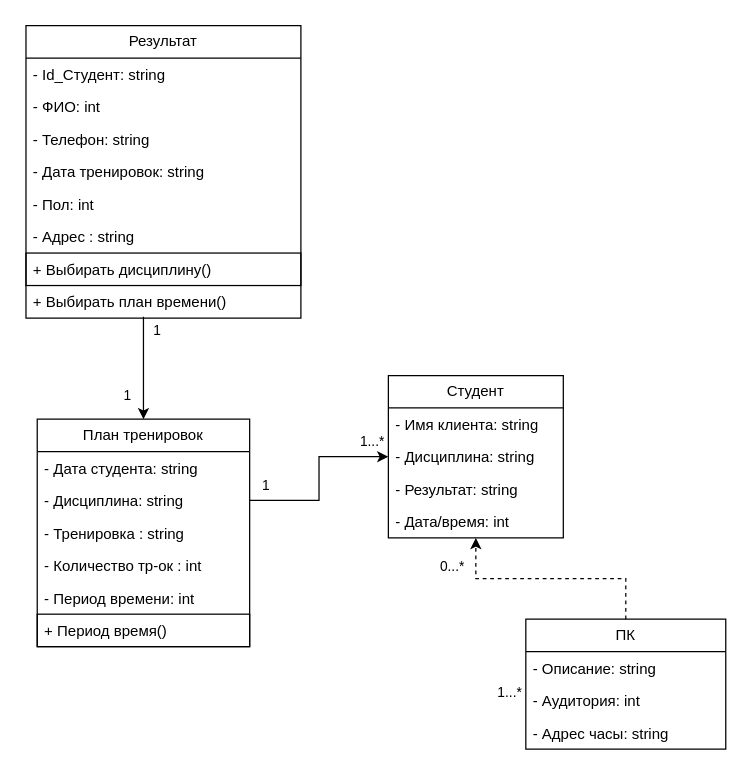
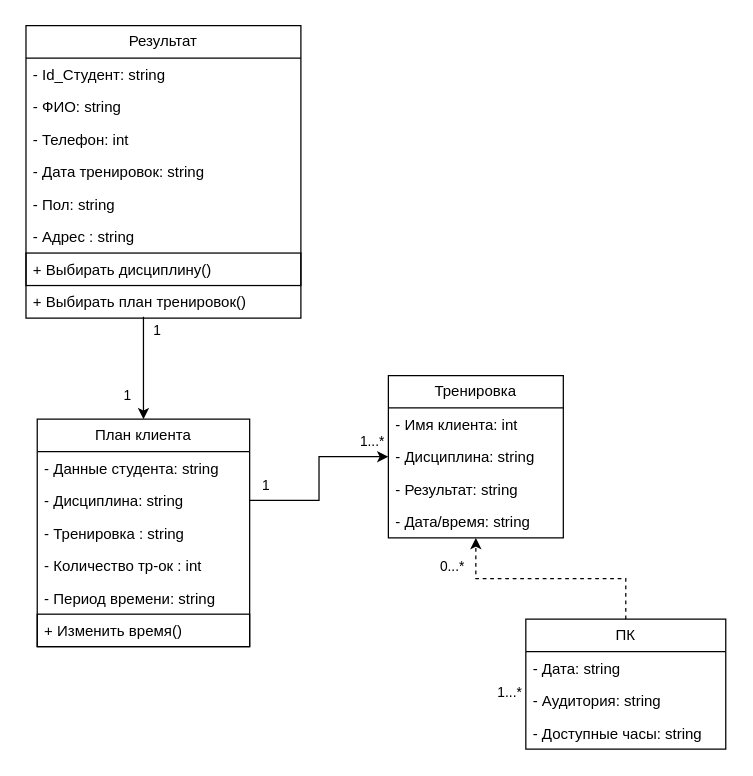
- <mxCell id="7" value="- ФИО: int" style="text;strokeColor=none;fillColor=none;align=left;verticalAlign=top;spacingLeft=4;spacingRight=4;overflow=hidden;rotatable=0;points=[[0,0.5],[1,0.5]];portConstraint=eastwest;whiteSpace=wrap;html=1;" vertex="1" parent="5"><mxGeometry y="52" width="220" height="26" as="geometry" /></mxCell>
+ <mxCell id="7" value="- ФИО: string" style="text;strokeColor=none;fillColor=none;align=left;verticalAlign=top;spacingLeft=4;spacingRight=4;overflow=hidden;rotatable=0;points=[[0,0.5],[1,0.5]];portConstraint=eastwest;whiteSpace=wrap;html=1;" vertex="1" parent="5"><mxGeometry y="52" width="220" height="26" as="geometry" /></mxCell>
- <mxCell id="8" value="- Телефон: string&lt;span style=&quot;white-space: pre;&quot;&gt;&#09;&lt;/span&gt;&lt;span style=&quot;white-space: pre;&quot;&gt;&#09;&lt;/span&gt;&lt;span style=&quot;white-space: pre;&quot;&gt;&#09;&lt;/span&gt;" style="text;strokeColor=none;fillColor=none;align=left;verticalAlign=top;spacingLeft=4;spacingRight=4;overflow=hidden;rotatable=0;points=[[0,0.5],[1,0.5]];portConstraint=eastwest;whiteSpace=wrap;html=1;" vertex="1" parent="5"><mxGeometry y="78" width="220" height="26" as="geometry" /></mxCell>
+ <mxCell id="8" value="- Телефон: int&lt;span style=&quot;white-space: pre;&quot;&gt;&#09;&lt;/span&gt;&lt;span style=&quot;white-space: pre;&quot;&gt;&#09;&lt;/span&gt;&lt;span style=&quot;white-space: pre;&quot;&gt;&#09;&lt;/span&gt;" style="text;strokeColor=none;fillColor=none;align=left;verticalAlign=top;spacingLeft=4;spacingRight=4;overflow=hidden;rotatable=0;points=[[0,0.5],[1,0.5]];portConstraint=eastwest;whiteSpace=wrap;html=1;" vertex="1" parent="5"><mxGeometry y="78" width="220" height="26" as="geometry" /></mxCell>
- <mxCell id="10" value="- Пол: int" style="text;strokeColor=none;fillColor=none;align=left;verticalAlign=top;spacingLeft=4;spacingRight=4;overflow=hidden;rotatable=0;points=[[0,0.5],[1,0.5]];portConstraint=eastwest;whiteSpace=wrap;html=1;" vertex="1" parent="5"><mxGeometry y="130" width="220" height="26" as="geometry" /></mxCell>
+ <mxCell id="10" value="- Пол: string" style="text;strokeColor=none;fillColor=none;align=left;verticalAlign=top;spacingLeft=4;spacingRight=4;overflow=hidden;rotatable=0;points=[[0,0.5],[1,0.5]];portConstraint=eastwest;whiteSpace=wrap;html=1;" vertex="1" parent="5"><mxGeometry y="130" width="220" height="26" as="geometry" /></mxCell>
- <mxCell id="13" value="+ Выбирать план времени()" style="text;strokeColor=none;fillColor=none;align=left;verticalAlign=top;spacingLeft=4;spacingRight=4;overflow=hidden;rotatable=0;points=[[0,0.5],[1,0.5]];portConstraint=eastwest;whiteSpace=wrap;html=1;" vertex="1" parent="5"><mxGeometry y="208" width="220" height="26" as="geometry" /></mxCell>
+ <mxCell id="13" value="+ Выбирать план тренировок()" style="text;strokeColor=none;fillColor=none;align=left;verticalAlign=top;spacingLeft=4;spacingRight=4;overflow=hidden;rotatable=0;points=[[0,0.5],[1,0.5]];portConstraint=eastwest;whiteSpace=wrap;html=1;" vertex="1" parent="5"><mxGeometry y="208" width="220" height="26" as="geometry" /></mxCell>
- <mxCell id="14" value="Студент" style="swimlane;fontStyle=0;childLayout=stackLayout;horizontal=1;startSize=26;fillColor=none;horizontalStack=0;resizeParent=1;resizeParentMax=0;resizeLast=0;collapsible=1;marginBottom=0;whiteSpace=wrap;html=1;" vertex="1" parent="1"><mxGeometry x="310" y="300" width="140" height="130" as="geometry" /></mxCell>
+ <mxCell id="14" value="Тренировка" style="swimlane;fontStyle=0;childLayout=stackLayout;horizontal=1;startSize=26;fillColor=none;horizontalStack=0;resizeParent=1;resizeParentMax=0;resizeLast=0;collapsible=1;marginBottom=0;whiteSpace=wrap;html=1;" vertex="1" parent="1"><mxGeometry x="310" y="300" width="140" height="130" as="geometry" /></mxCell>
- <mxCell id="15" value="- Имя клиента: string" style="text;strokeColor=none;fillColor=none;align=left;verticalAlign=top;spacingLeft=4;spacingRight=4;overflow=hidden;rotatable=0;points=[[0,0.5],[1,0.5]];portConstraint=eastwest;whiteSpace=wrap;html=1;" vertex="1" parent="14"><mxGeometry y="26" width="140" height="26" as="geometry" /></mxCell>
+ <mxCell id="15" value="- Имя клиента: int" style="text;strokeColor=none;fillColor=none;align=left;verticalAlign=top;spacingLeft=4;spacingRight=4;overflow=hidden;rotatable=0;points=[[0,0.5],[1,0.5]];portConstraint=eastwest;whiteSpace=wrap;html=1;" vertex="1" parent="14"><mxGeometry y="26" width="140" height="26" as="geometry" /></mxCell>
- <mxCell id="19" value="План тренировок" style="swimlane;fontStyle=0;childLayout=stackLayout;horizontal=1;startSize=26;fillColor=none;horizontalStack=0;resizeParent=1;resizeParentMax=0;resizeLast=0;collapsible=1;marginBottom=0;whiteSpace=wrap;html=1;" vertex="1" parent="1"><mxGeometry x="29" y="335" width="170" height="182" as="geometry" /></mxCell>
+ <mxCell id="19" value="План клиента" style="swimlane;fontStyle=0;childLayout=stackLayout;horizontal=1;startSize=26;fillColor=none;horizontalStack=0;resizeParent=1;resizeParentMax=0;resizeLast=0;collapsible=1;marginBottom=0;whiteSpace=wrap;html=1;" vertex="1" parent="1"><mxGeometry x="29" y="335" width="170" height="182" as="geometry" /></mxCell>
- <mxCell id="20" value="- Дата студента: string" style="text;strokeColor=none;fillColor=none;align=left;verticalAlign=top;spacingLeft=4;spacingRight=4;overflow=hidden;rotatable=0;points=[[0,0.5],[1,0.5]];portConstraint=eastwest;whiteSpace=wrap;html=1;" vertex="1" parent="19"><mxGeometry y="26" width="170" height="26" as="geometry" /></mxCell>
+ <mxCell id="20" value="- Данные студента: string" style="text;strokeColor=none;fillColor=none;align=left;verticalAlign=top;spacingLeft=4;spacingRight=4;overflow=hidden;rotatable=0;points=[[0,0.5],[1,0.5]];portConstraint=eastwest;whiteSpace=wrap;html=1;" vertex="1" parent="19"><mxGeometry y="26" width="170" height="26" as="geometry" /></mxCell>
- <mxCell id="18" value="- Дата/время: int" style="text;strokeColor=none;fillColor=none;align=left;verticalAlign=top;spacingLeft=4;spacingRight=4;overflow=hidden;rotatable=0;points=[[0,0.5],[1,0.5]];portConstraint=eastwest;whiteSpace=wrap;html=1;" vertex="1" parent="14"><mxGeometry y="104" width="140" height="26" as="geometry" /></mxCell>
+ <mxCell id="18" value="- Дата/время: string" style="text;strokeColor=none;fillColor=none;align=left;verticalAlign=top;spacingLeft=4;spacingRight=4;overflow=hidden;rotatable=0;points=[[0,0.5],[1,0.5]];portConstraint=eastwest;whiteSpace=wrap;html=1;" vertex="1" parent="14"><mxGeometry y="104" width="140" height="26" as="geometry" /></mxCell>
- <mxCell id="24" value="- Период времени: int" style="text;strokeColor=none;fillColor=none;align=left;verticalAlign=top;spacingLeft=4;spacingRight=4;overflow=hidden;rotatable=0;points=[[0,0.5],[1,0.5]];portConstraint=eastwest;whiteSpace=wrap;html=1;" vertex="1" parent="19"><mxGeometry y="130" width="170" height="26" as="geometry" /></mxCell>
+ <mxCell id="24" value="- Период времени: string" style="text;strokeColor=none;fillColor=none;align=left;verticalAlign=top;spacingLeft=4;spacingRight=4;overflow=hidden;rotatable=0;points=[[0,0.5],[1,0.5]];portConstraint=eastwest;whiteSpace=wrap;html=1;" vertex="1" parent="19"><mxGeometry y="130" width="170" height="26" as="geometry" /></mxCell>
- <mxCell id="25" value="&lt;div&gt;+ Период время()&lt;/div&gt;" style="text;strokeColor=default;fillColor=none;align=left;verticalAlign=top;spacingLeft=4;spacingRight=4;overflow=hidden;rotatable=0;points=[[0,0.5],[1,0.5]];portConstraint=eastwest;whiteSpace=wrap;html=1;" vertex="1" parent="19"><mxGeometry y="156" width="170" height="26" as="geometry" /></mxCell>
+ <mxCell id="25" value="&lt;div&gt;+ Изменить время()&lt;/div&gt;" style="text;strokeColor=default;fillColor=none;align=left;verticalAlign=top;spacingLeft=4;spacingRight=4;overflow=hidden;rotatable=0;points=[[0,0.5],[1,0.5]];portConstraint=eastwest;whiteSpace=wrap;html=1;" vertex="1" parent="19"><mxGeometry y="156" width="170" height="26" as="geometry" /></mxCell>
- <mxCell id="32" value="- Описание: string" style="text;strokeColor=none;fillColor=none;align=left;verticalAlign=top;spacingLeft=4;spacingRight=4;overflow=hidden;rotatable=0;points=[[0,0.5],[1,0.5]];portConstraint=eastwest;whiteSpace=wrap;html=1;" vertex="1" parent="31"><mxGeometry y="26" width="160" height="26" as="geometry" /></mxCell>
+ <mxCell id="32" value="- Дата: string" style="text;strokeColor=none;fillColor=none;align=left;verticalAlign=top;spacingLeft=4;spacingRight=4;overflow=hidden;rotatable=0;points=[[0,0.5],[1,0.5]];portConstraint=eastwest;whiteSpace=wrap;html=1;" vertex="1" parent="31"><mxGeometry y="26" width="160" height="26" as="geometry" /></mxCell>
- <mxCell id="33" value="- Аудитория: int" style="text;strokeColor=none;fillColor=none;align=left;verticalAlign=top;spacingLeft=4;spacingRight=4;overflow=hidden;rotatable=0;points=[[0,0.5],[1,0.5]];portConstraint=eastwest;whiteSpace=wrap;html=1;" vertex="1" parent="31"><mxGeometry y="52" width="160" height="26" as="geometry" /></mxCell>
+ <mxCell id="33" value="- Аудитория: string" style="text;strokeColor=none;fillColor=none;align=left;verticalAlign=top;spacingLeft=4;spacingRight=4;overflow=hidden;rotatable=0;points=[[0,0.5],[1,0.5]];portConstraint=eastwest;whiteSpace=wrap;html=1;" vertex="1" parent="31"><mxGeometry y="52" width="160" height="26" as="geometry" /></mxCell>
- <mxCell id="34" value="- Адрес часы: string" style="text;strokeColor=none;fillColor=none;align=left;verticalAlign=top;spacingLeft=4;spacingRight=4;overflow=hidden;rotatable=0;points=[[0,0.5],[1,0.5]];portConstraint=eastwest;whiteSpace=wrap;html=1;" vertex="1" parent="31"><mxGeometry y="78" width="160" height="26" as="geometry" /></mxCell>
+ <mxCell id="34" value="- Доступные часы: string" style="text;strokeColor=none;fillColor=none;align=left;verticalAlign=top;spacingLeft=4;spacingRight=4;overflow=hidden;rotatable=0;points=[[0,0.5],[1,0.5]];portConstraint=eastwest;whiteSpace=wrap;html=1;" vertex="1" parent="31"><mxGeometry y="78" width="160" height="26" as="geometry" /></mxCell>
